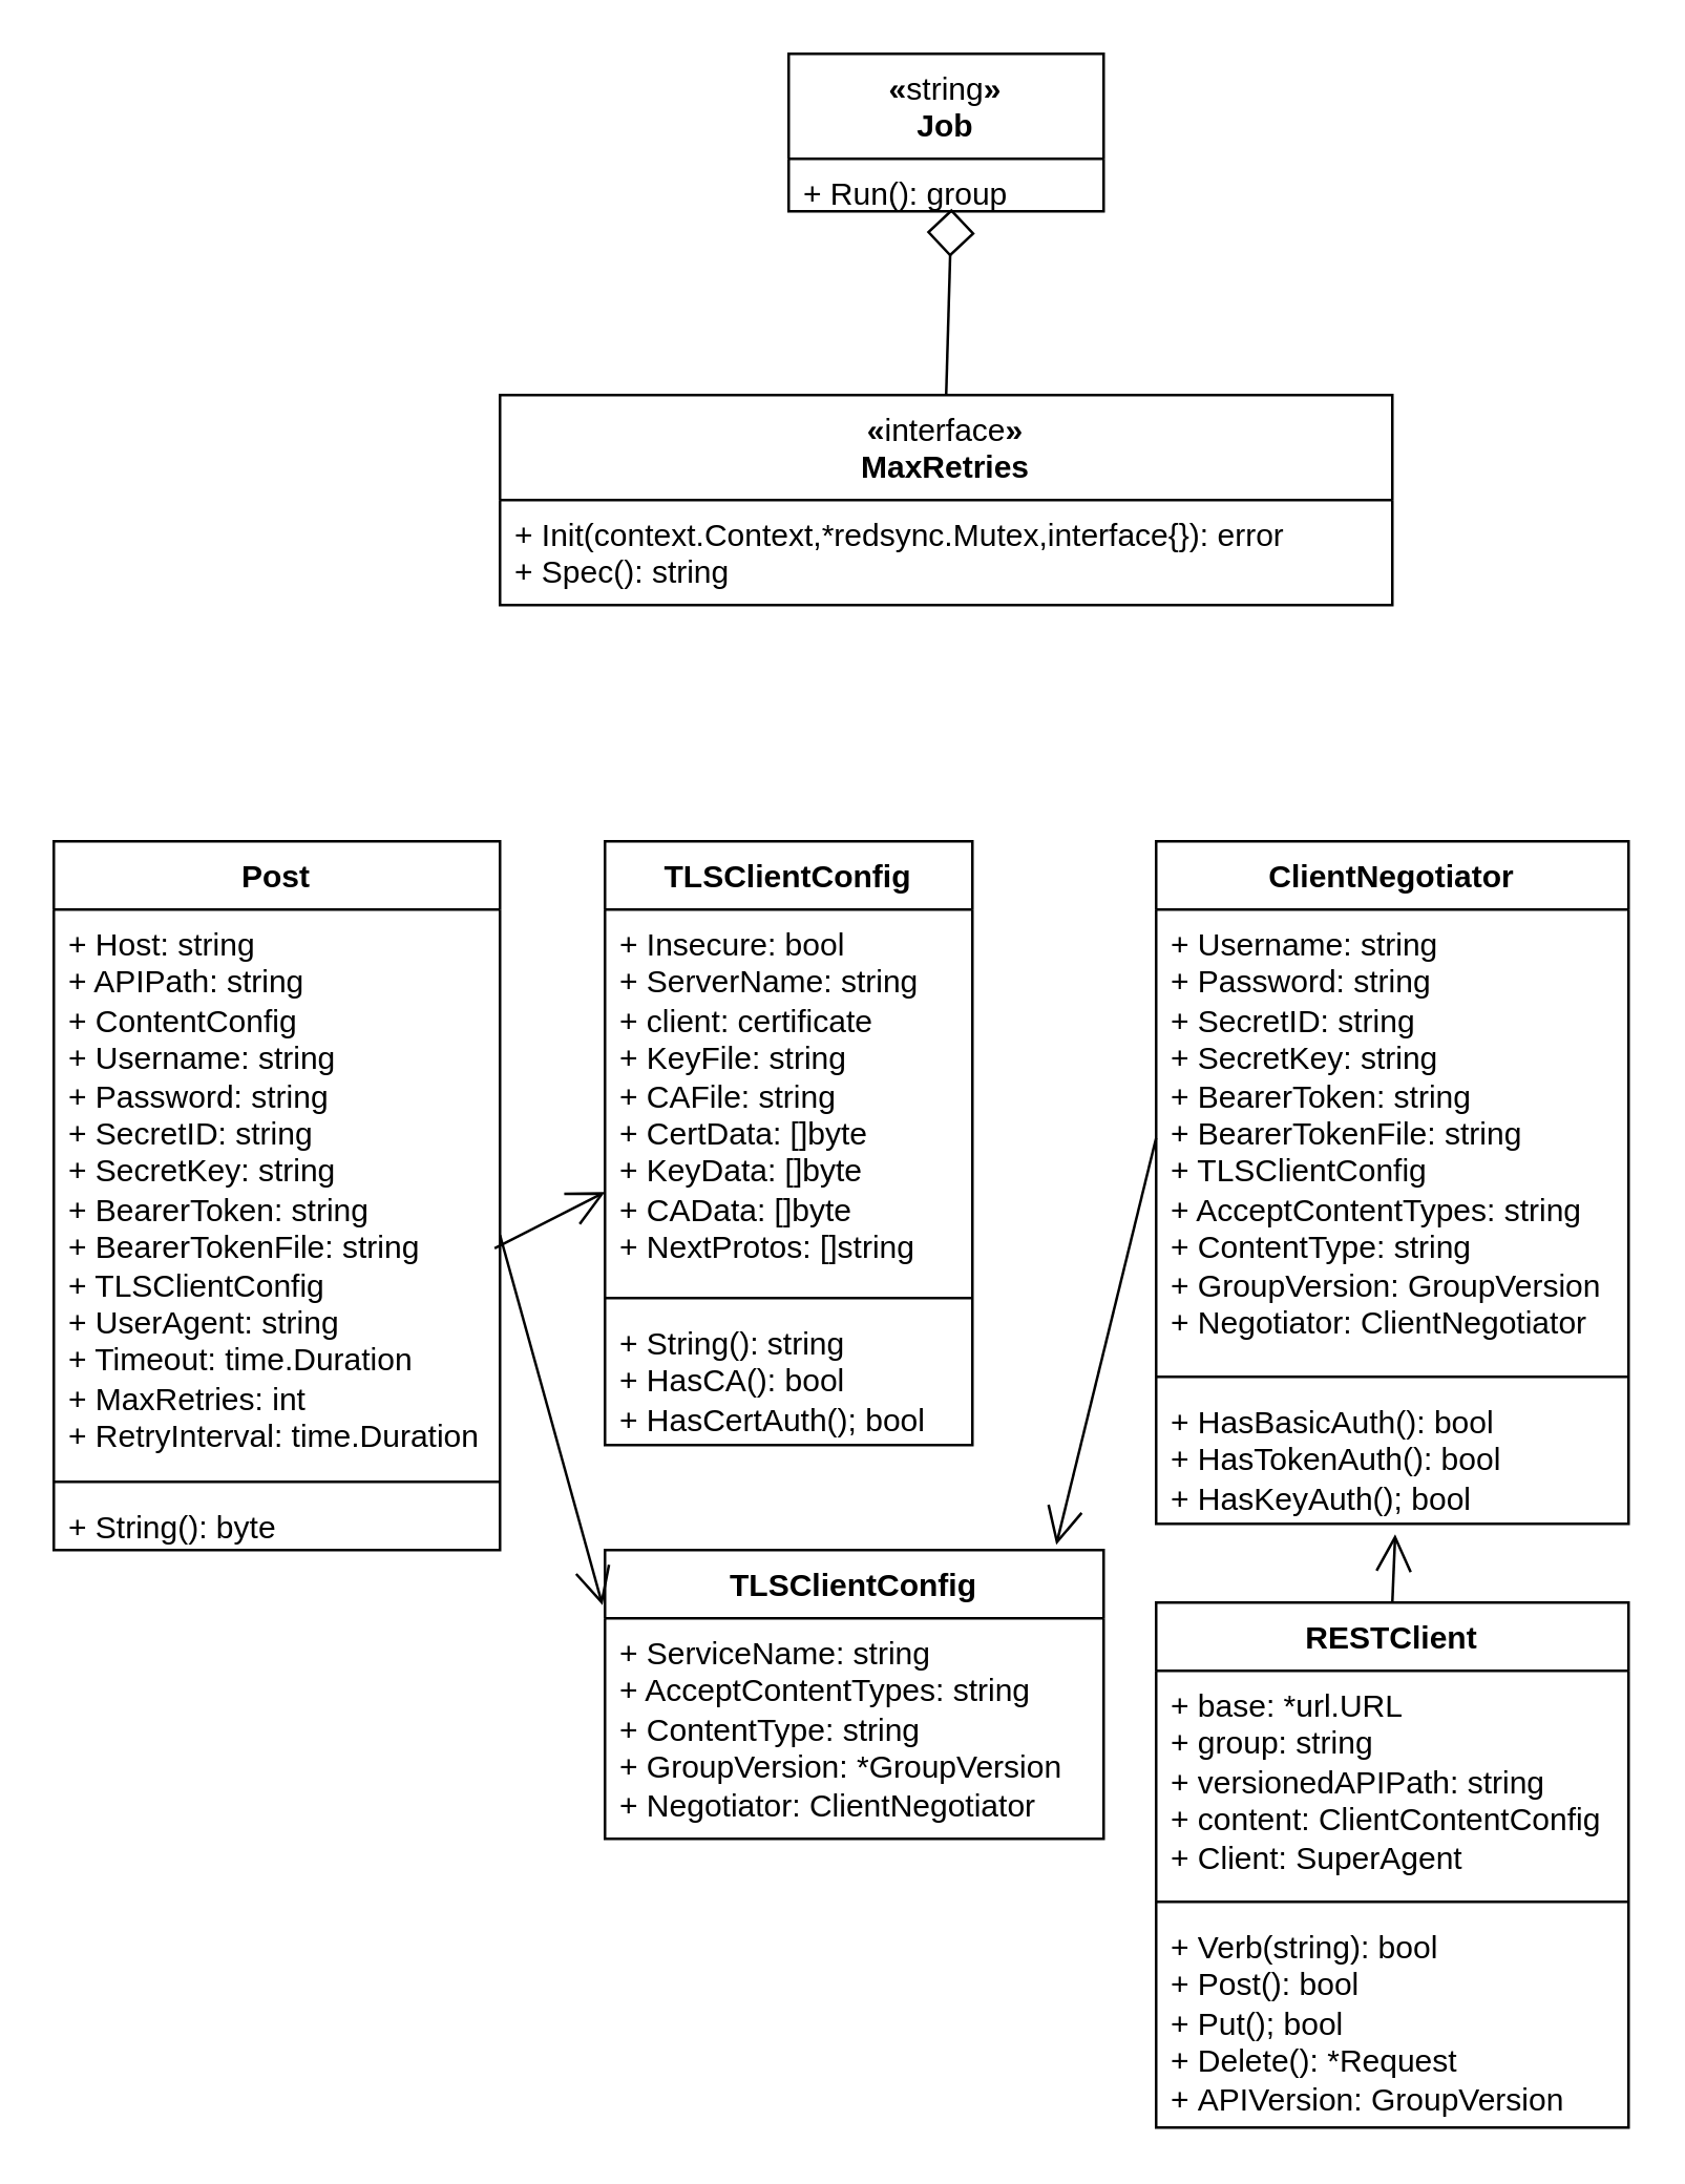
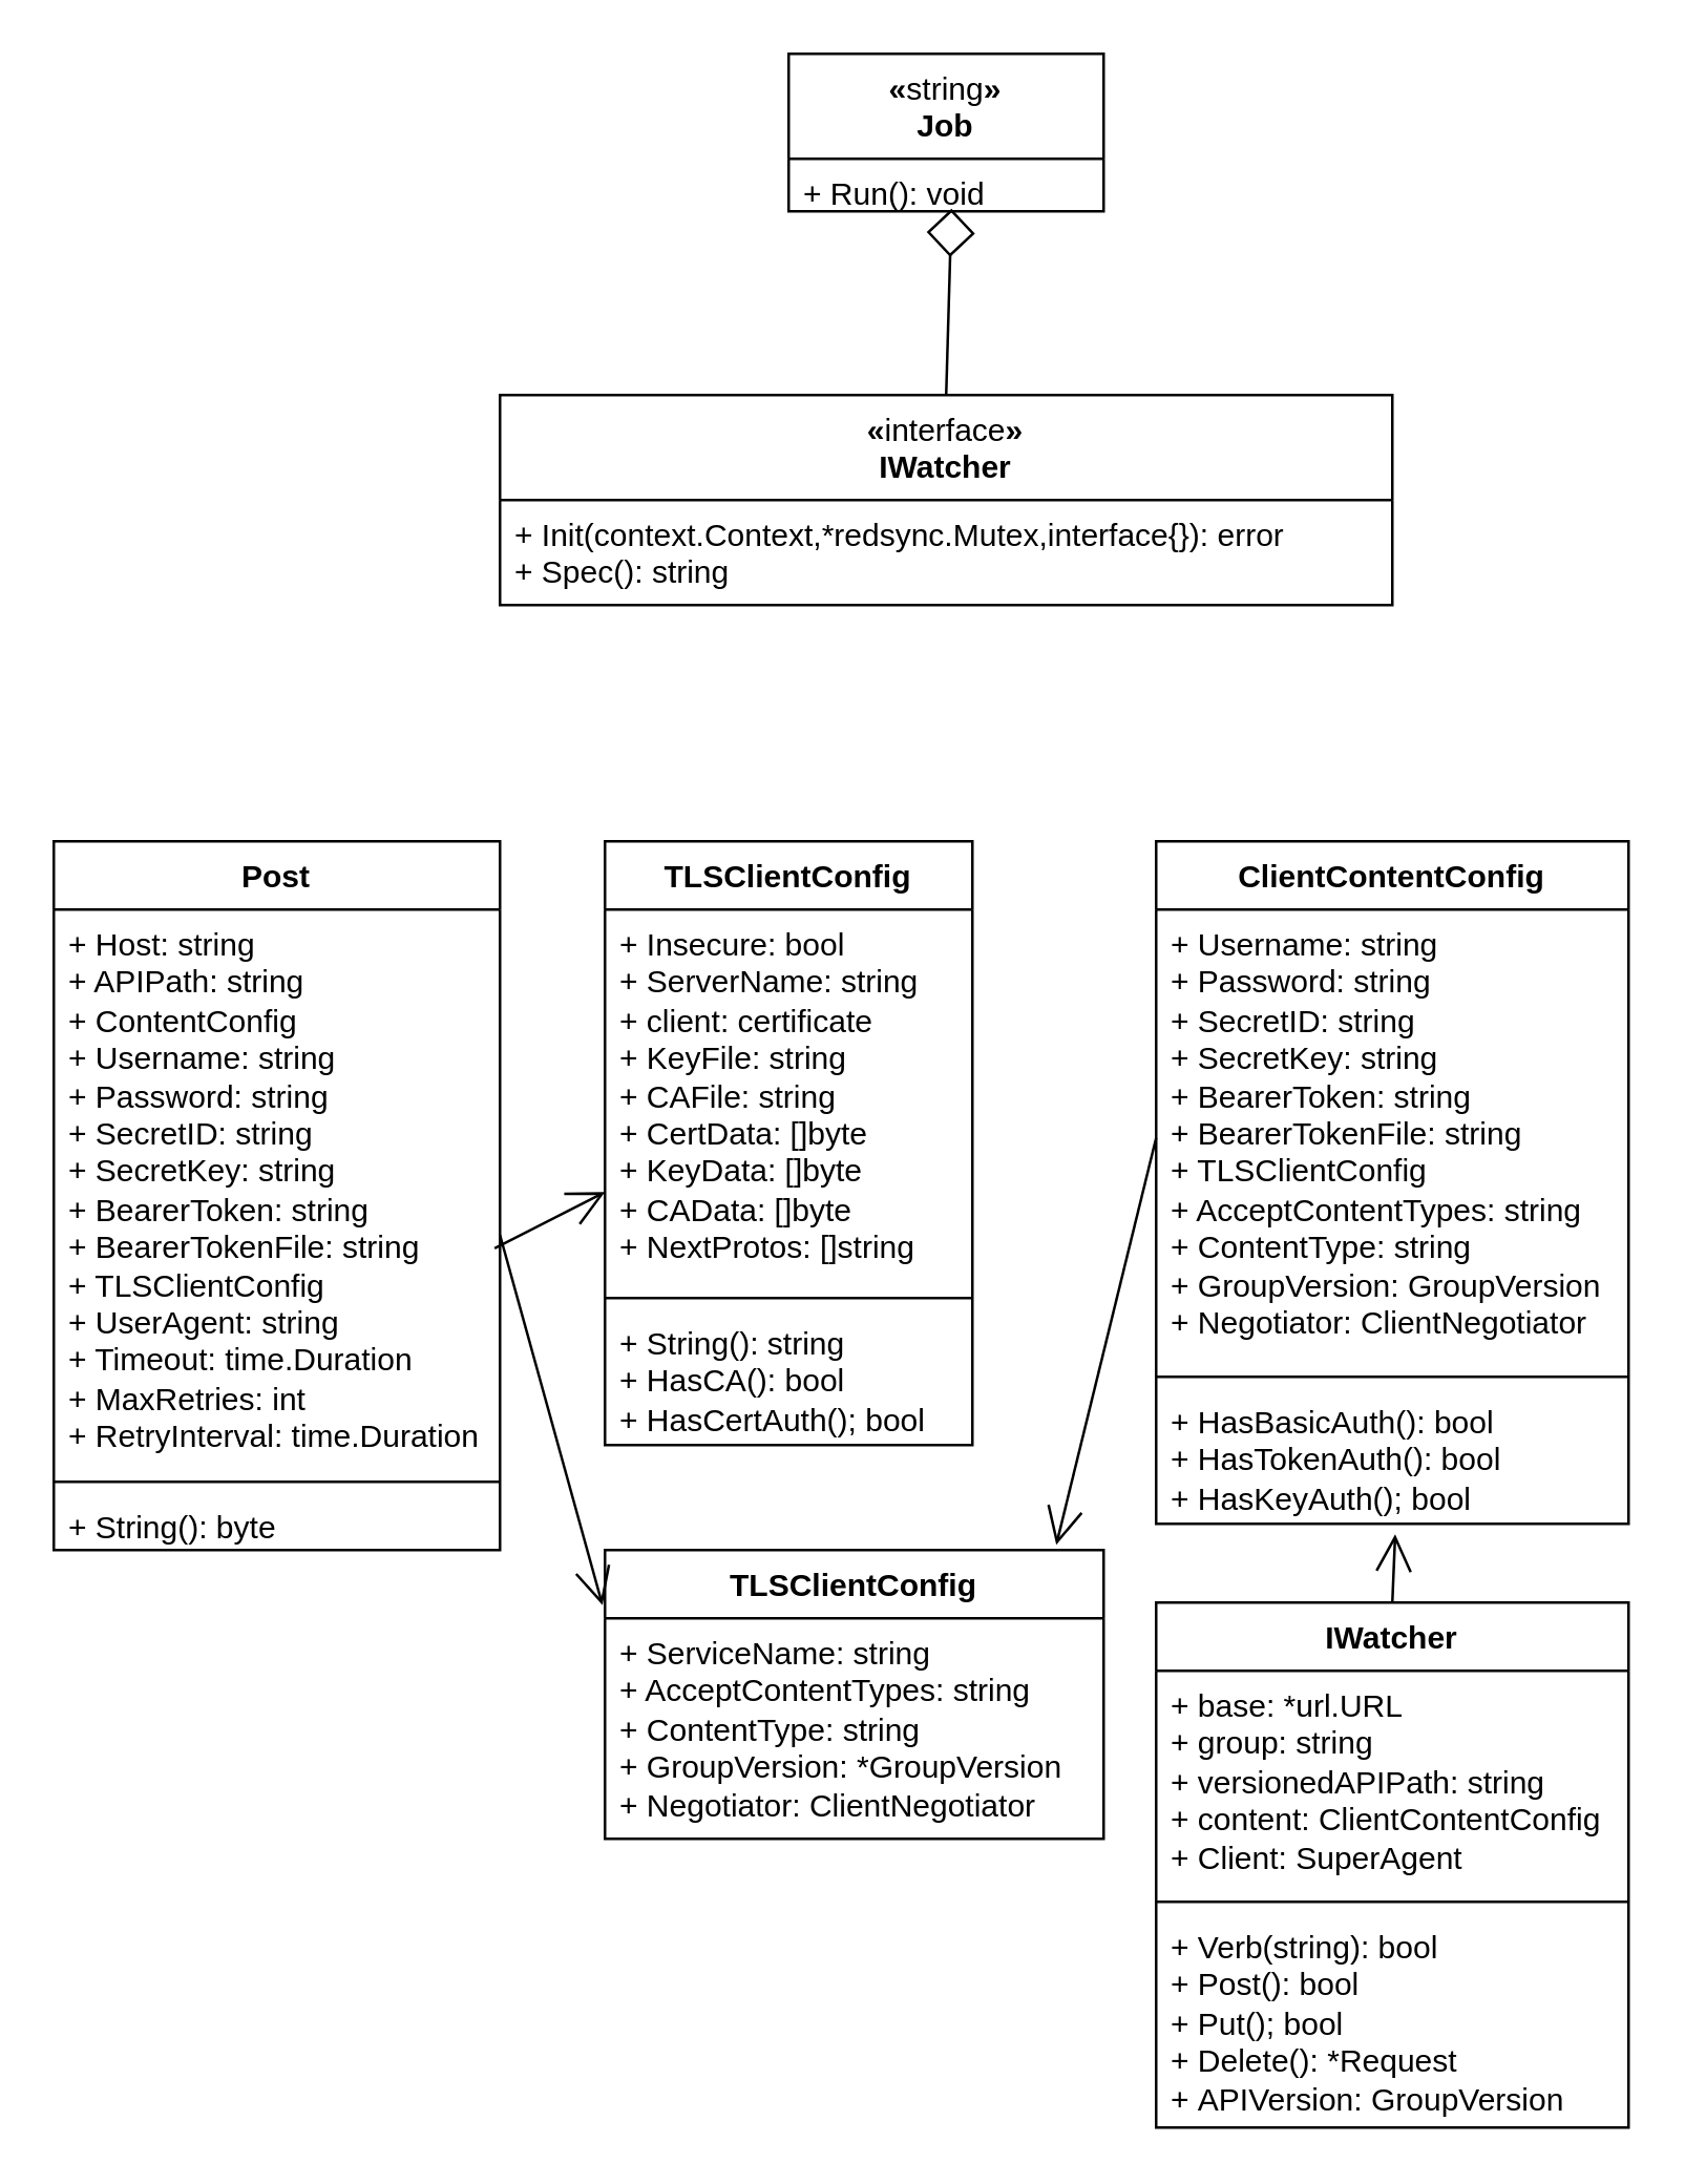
- <mxCell id="5" value="+ Run(): group" style="text;strokeColor=none;fillColor=none;align=left;verticalAlign=top;spacingLeft=4;spacingRight=4;overflow=hidden;rotatable=0;points=[[0,0.5],[1,0.5]];portConstraint=eastwest;whiteSpace=wrap;html=1;" vertex="1" parent="4"><mxGeometry y="40" width="120" height="20" as="geometry" /></mxCell>
+ <mxCell id="5" value="+ Run(): void" style="text;strokeColor=none;fillColor=none;align=left;verticalAlign=top;spacingLeft=4;spacingRight=4;overflow=hidden;rotatable=0;points=[[0,0.5],[1,0.5]];portConstraint=eastwest;whiteSpace=wrap;html=1;" vertex="1" parent="4"><mxGeometry y="40" width="120" height="20" as="geometry" /></mxCell>
- <mxCell id="2" value="«&lt;span style=&quot;font-weight: normal;&quot;&gt;interface&lt;/span&gt;»&lt;br style=&quot;--tw-border-spacing-x: 0; --tw-border-spacing-y: 0; --tw-translate-x: 0; --tw-translate-y: 0; --tw-rotate: 0; --tw-skew-x: 0; --tw-skew-y: 0; --tw-scale-x: 1; --tw-scale-y: 1; --tw-pan-x: ; --tw-pan-y: ; --tw-pinch-zoom: ; --tw-scroll-snap-strictness: proximity; --tw-gradient-from-position: ; --tw-gradient-via-position: ; --tw-gradient-to-position: ; --tw-ordinal: ; --tw-slashed-zero: ; --tw-numeric-figure: ; --tw-numeric-spacing: ; --tw-numeric-fraction: ; --tw-ring-inset: ; --tw-ring-offset-width: 0px; --tw-ring-offset-color: #fff; --tw-ring-color: rgb(59 130 246 / .5); --tw-ring-offset-shadow: 0 0 #0000; --tw-ring-shadow: 0 0 #0000; --tw-shadow: 0 0 #0000; --tw-shadow-colored: 0 0 #0000; --tw-blur: ; --tw-brightness: ; --tw-contrast: ; --tw-grayscale: ; --tw-hue-rotate: ; --tw-invert: ; --tw-saturate: ; --tw-sepia: ; --tw-drop-shadow: ; --tw-backdrop-blur: ; --tw-backdrop-brightness: ; --tw-backdrop-contrast: ; --tw-backdrop-grayscale: ; --tw-backdrop-hue-rotate: ; --tw-backdrop-invert: ; --tw-backdrop-opacity: ; --tw-backdrop-saturate: ; --tw-backdrop-sepia: ; border-color: var(--border-color); font-weight: 400;&quot;&gt;MaxRetries" style="swimlane;fontStyle=1;align=center;verticalAlign=top;childLayout=stackLayout;horizontal=1;startSize=40;horizontalStack=0;resizeParent=1;resizeParentMax=0;resizeLast=0;collapsible=1;marginBottom=0;whiteSpace=wrap;html=1;" vertex="1" parent="1"><mxGeometry x="190" y="150" width="340" height="80" as="geometry" /></mxCell>
+ <mxCell id="2" value="«&lt;span style=&quot;font-weight: normal;&quot;&gt;interface&lt;/span&gt;»&lt;br style=&quot;--tw-border-spacing-x: 0; --tw-border-spacing-y: 0; --tw-translate-x: 0; --tw-translate-y: 0; --tw-rotate: 0; --tw-skew-x: 0; --tw-skew-y: 0; --tw-scale-x: 1; --tw-scale-y: 1; --tw-pan-x: ; --tw-pan-y: ; --tw-pinch-zoom: ; --tw-scroll-snap-strictness: proximity; --tw-gradient-from-position: ; --tw-gradient-via-position: ; --tw-gradient-to-position: ; --tw-ordinal: ; --tw-slashed-zero: ; --tw-numeric-figure: ; --tw-numeric-spacing: ; --tw-numeric-fraction: ; --tw-ring-inset: ; --tw-ring-offset-width: 0px; --tw-ring-offset-color: #fff; --tw-ring-color: rgb(59 130 246 / .5); --tw-ring-offset-shadow: 0 0 #0000; --tw-ring-shadow: 0 0 #0000; --tw-shadow: 0 0 #0000; --tw-shadow-colored: 0 0 #0000; --tw-blur: ; --tw-brightness: ; --tw-contrast: ; --tw-grayscale: ; --tw-hue-rotate: ; --tw-invert: ; --tw-saturate: ; --tw-sepia: ; --tw-drop-shadow: ; --tw-backdrop-blur: ; --tw-backdrop-brightness: ; --tw-backdrop-contrast: ; --tw-backdrop-grayscale: ; --tw-backdrop-hue-rotate: ; --tw-backdrop-invert: ; --tw-backdrop-opacity: ; --tw-backdrop-saturate: ; --tw-backdrop-sepia: ; border-color: var(--border-color); font-weight: 400;&quot;&gt;IWatcher" style="swimlane;fontStyle=1;align=center;verticalAlign=top;childLayout=stackLayout;horizontal=1;startSize=40;horizontalStack=0;resizeParent=1;resizeParentMax=0;resizeLast=0;collapsible=1;marginBottom=0;whiteSpace=wrap;html=1;" vertex="1" parent="1"><mxGeometry x="190" y="150" width="340" height="80" as="geometry" /></mxCell>
- <mxCell id="17" value="ClientNegotiator" style="swimlane;fontStyle=1;align=center;verticalAlign=top;childLayout=stackLayout;horizontal=1;startSize=26;horizontalStack=0;resizeParent=1;resizeParentMax=0;resizeLast=0;collapsible=1;marginBottom=0;whiteSpace=wrap;html=1;" vertex="1" parent="1"><mxGeometry x="440" y="320" width="180" height="260" as="geometry" /></mxCell>
+ <mxCell id="17" value="ClientContentConfig" style="swimlane;fontStyle=1;align=center;verticalAlign=top;childLayout=stackLayout;horizontal=1;startSize=26;horizontalStack=0;resizeParent=1;resizeParentMax=0;resizeLast=0;collapsible=1;marginBottom=0;whiteSpace=wrap;html=1;" vertex="1" parent="1"><mxGeometry x="440" y="320" width="180" height="260" as="geometry" /></mxCell>
- <mxCell id="24" value="RESTClient" style="swimlane;fontStyle=1;align=center;verticalAlign=top;childLayout=stackLayout;horizontal=1;startSize=26;horizontalStack=0;resizeParent=1;resizeParentMax=0;resizeLast=0;collapsible=1;marginBottom=0;whiteSpace=wrap;html=1;" vertex="1" parent="1"><mxGeometry x="440" y="610" width="180" height="200" as="geometry" /></mxCell>
+ <mxCell id="24" value="IWatcher" style="swimlane;fontStyle=1;align=center;verticalAlign=top;childLayout=stackLayout;horizontal=1;startSize=26;horizontalStack=0;resizeParent=1;resizeParentMax=0;resizeLast=0;collapsible=1;marginBottom=0;whiteSpace=wrap;html=1;" vertex="1" parent="1"><mxGeometry x="440" y="610" width="180" height="200" as="geometry" /></mxCell>
